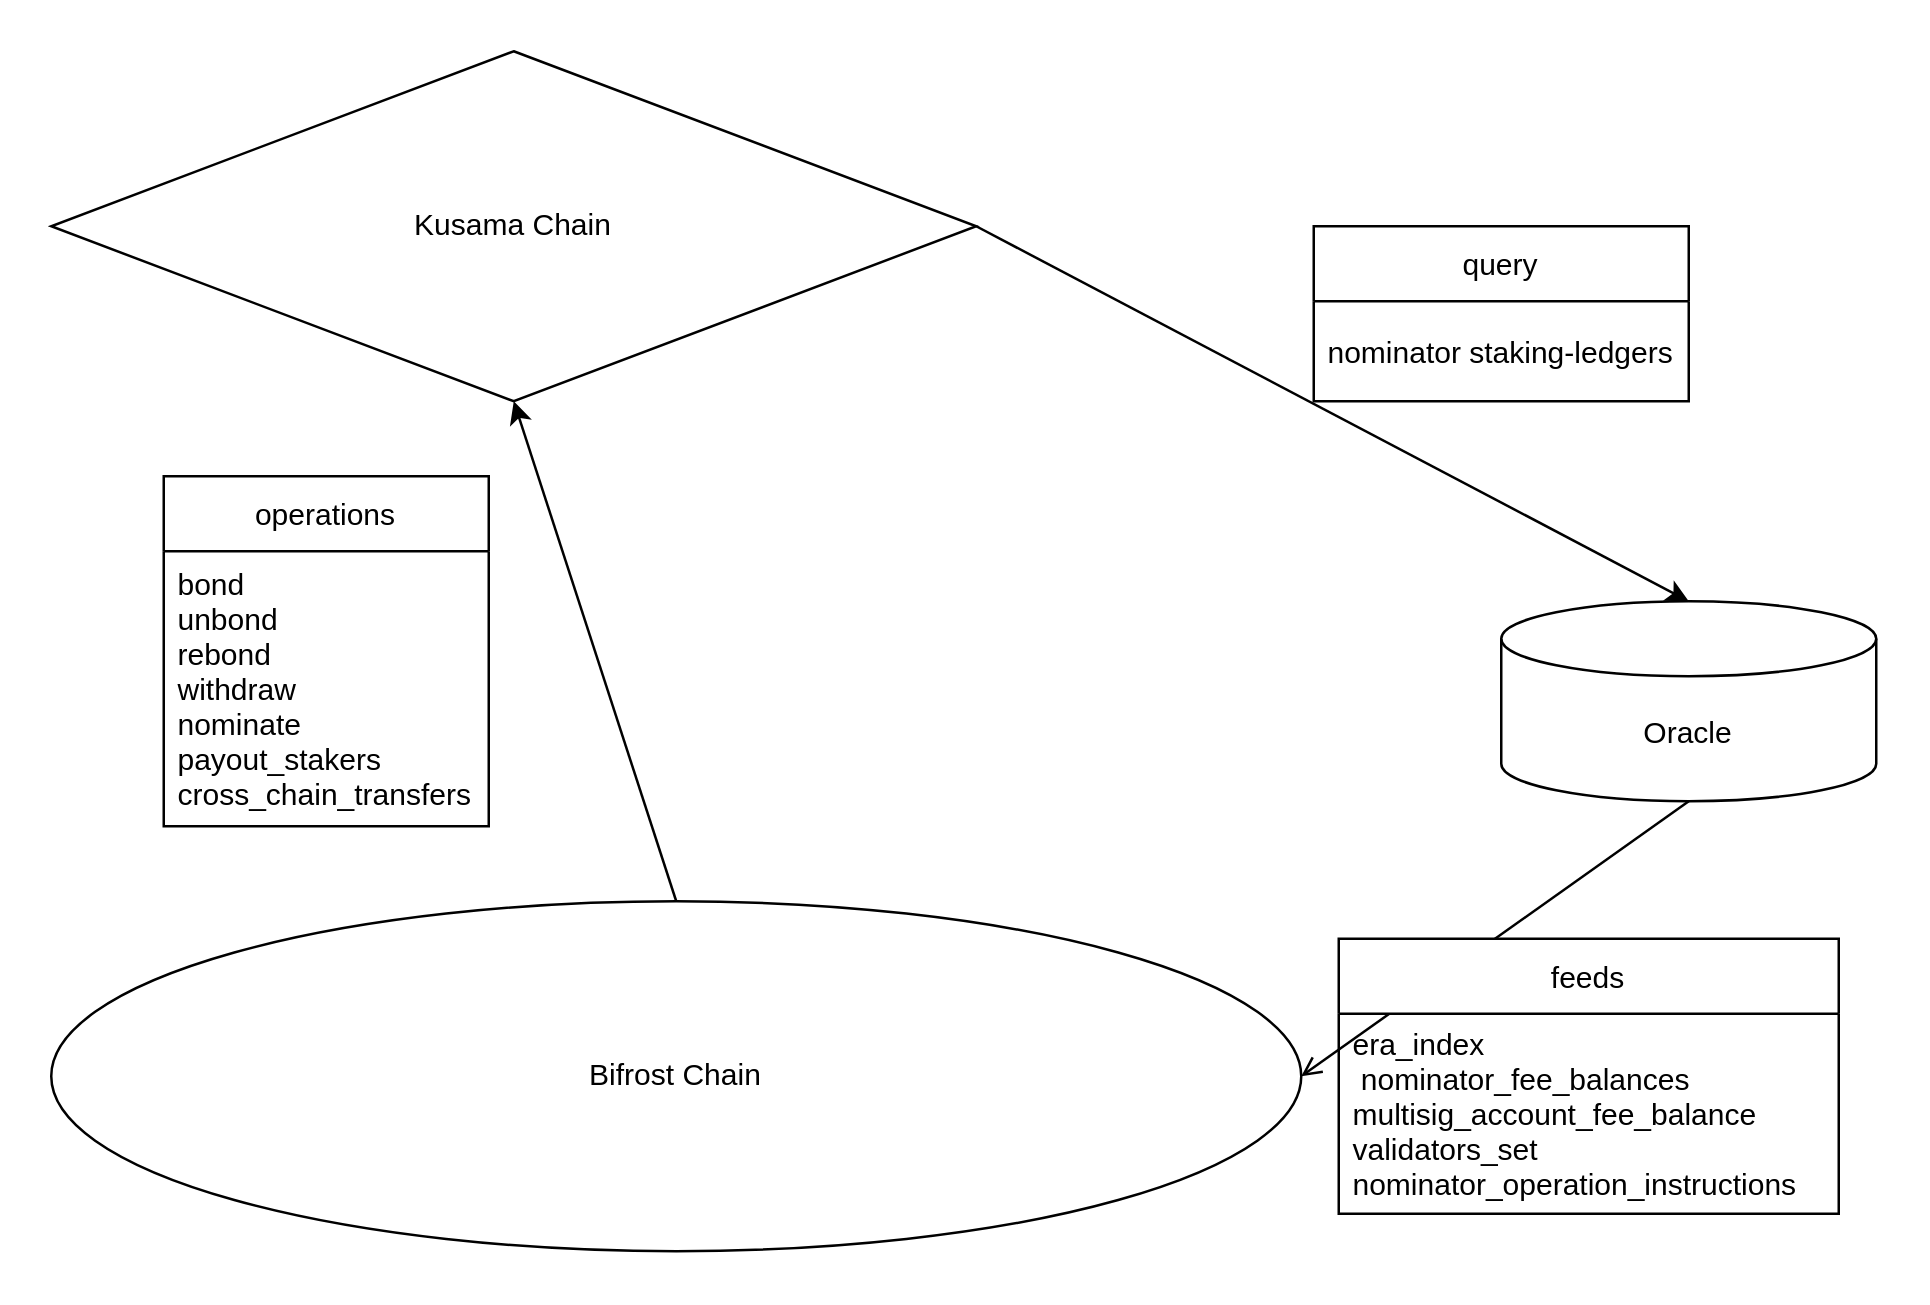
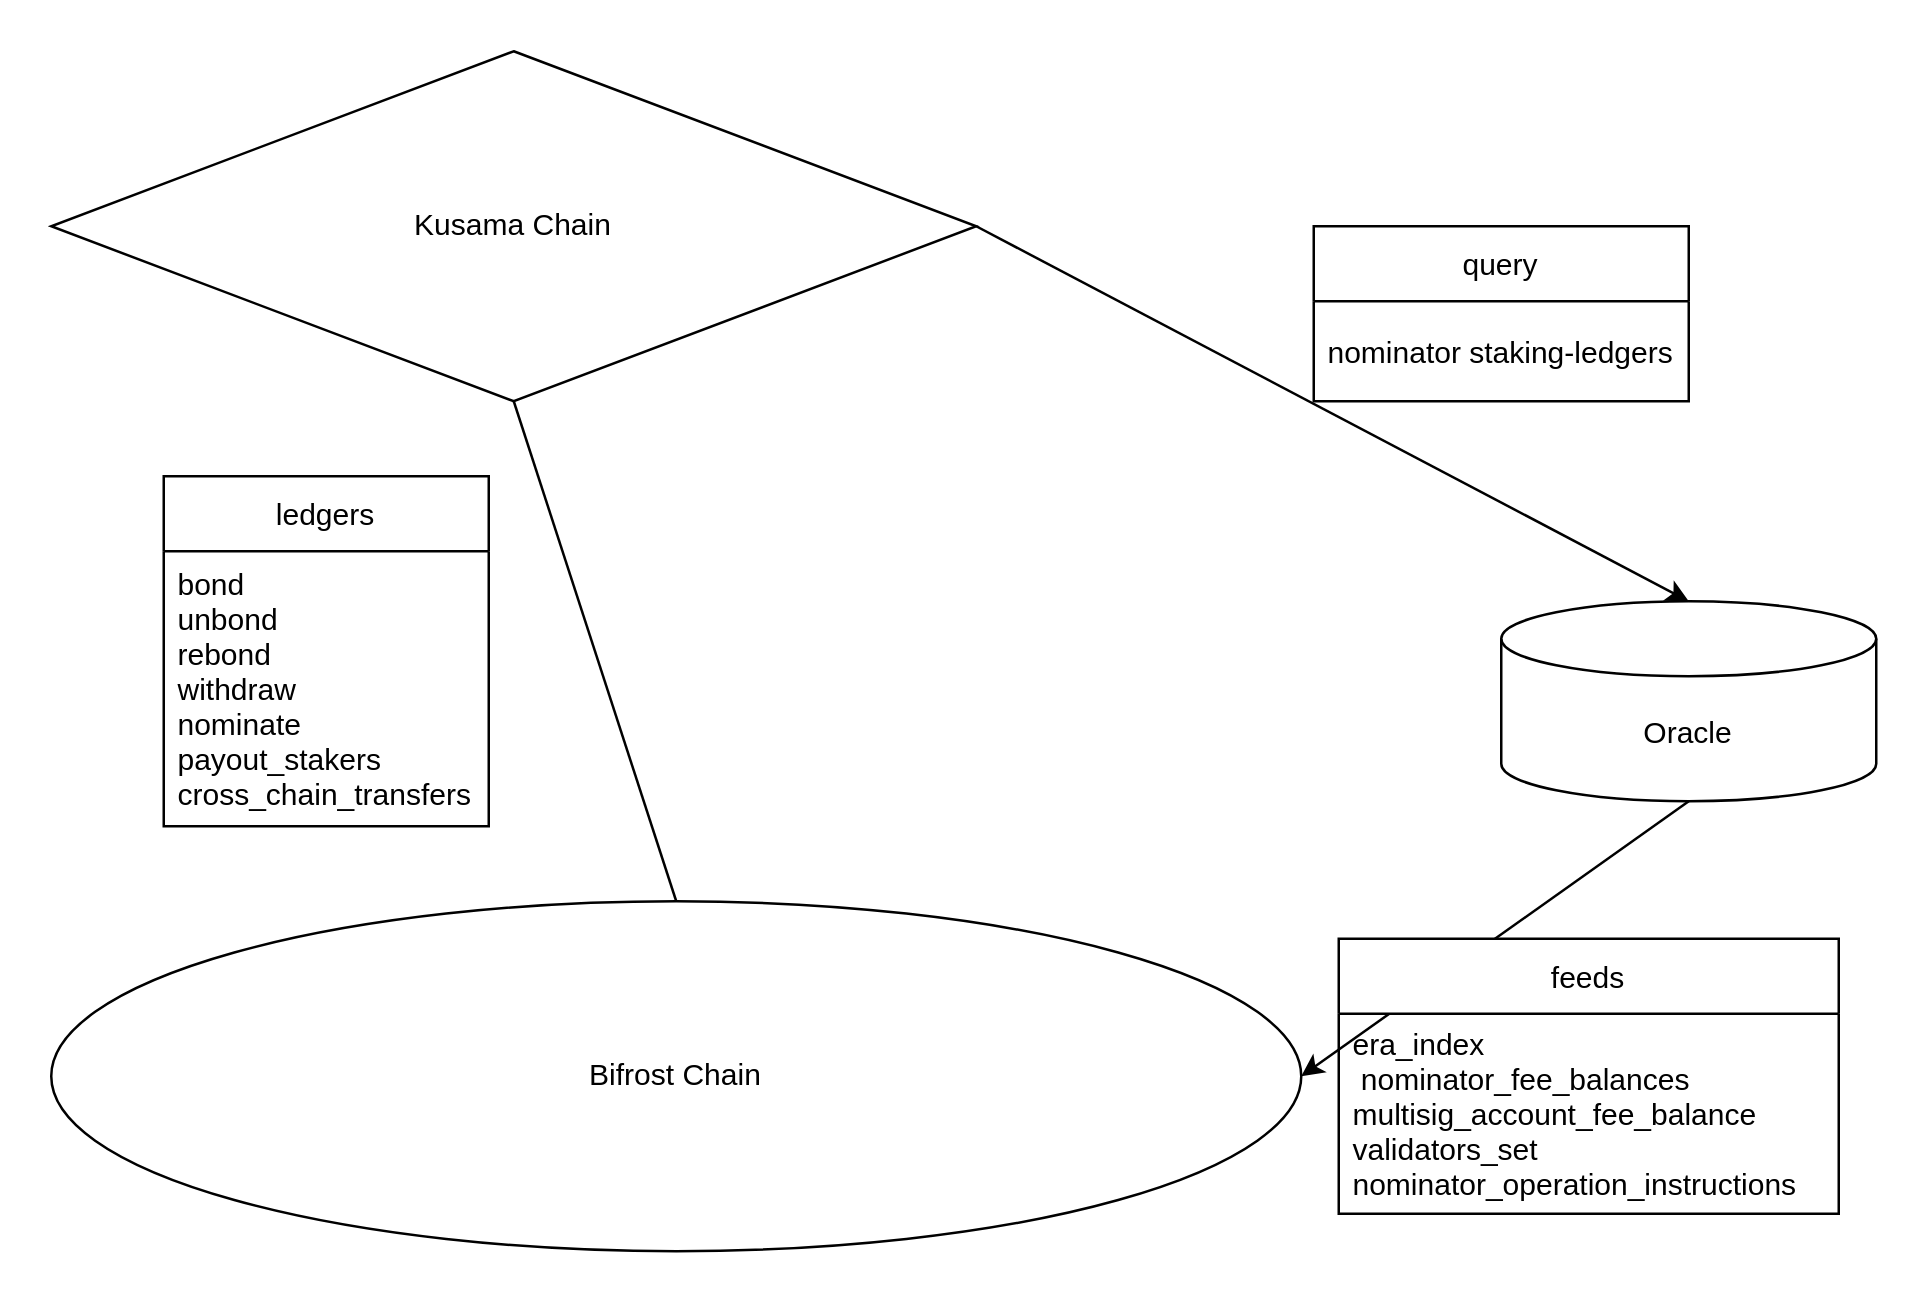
- <mxCell id="11" value="" style="endArrow=classic;html=1;rounded=0;entryX=0.5;entryY=1;entryDx=0;entryDy=0;exitX=0.5;exitY=0;exitDx=0;exitDy=0;" edge="1" parent="1" source="4" target="3"><mxGeometry width="50" height="50" relative="1" as="geometry"><mxPoint x="105" y="360" as="sourcePoint" /><mxPoint x="185" y="200" as="targetPoint" /></mxGeometry></mxCell>
+ <mxCell id="11" value="" style="endArrow=none;html=1;rounded=0;entryX=0.5;entryY=1;entryDx=0;entryDy=0;exitX=0.5;exitY=0;exitDx=0;exitDy=0;" edge="1" parent="1" source="4" target="3"><mxGeometry width="50" height="50" relative="1" as="geometry"><mxPoint x="105" y="360" as="sourcePoint" /><mxPoint x="185" y="200" as="targetPoint" /></mxGeometry></mxCell>
- <mxCell id="12" value="operations" style="swimlane;fontStyle=0;childLayout=stackLayout;horizontal=1;startSize=30;horizontalStack=0;resizeParent=1;resizeParentMax=0;resizeLast=0;collapsible=1;marginBottom=0;" vertex="1" parent="1"><mxGeometry x="65" y="190" width="130" height="140" as="geometry"><mxRectangle x="590" y="410" width="80" height="30" as="alternateBounds" /></mxGeometry></mxCell>
+ <mxCell id="12" value="ledgers" style="swimlane;fontStyle=0;childLayout=stackLayout;horizontal=1;startSize=30;horizontalStack=0;resizeParent=1;resizeParentMax=0;resizeLast=0;collapsible=1;marginBottom=0;" vertex="1" parent="1"><mxGeometry x="65" y="190" width="130" height="140" as="geometry"><mxRectangle x="590" y="410" width="80" height="30" as="alternateBounds" /></mxGeometry></mxCell>
- <mxCell id="6" value="" style="endArrow=open;html=1;rounded=0;exitX=0.5;exitY=1;exitDx=0;exitDy=0;exitPerimeter=0;entryX=1;entryY=0.5;entryDx=0;entryDy=0;" edge="1" parent="1" source="2" target="4"><mxGeometry width="50" height="50" relative="1" as="geometry"><mxPoint x="365" y="290" as="sourcePoint" /><mxPoint x="415" y="240" as="targetPoint" /></mxGeometry></mxCell>
+ <mxCell id="6" value="" style="endArrow=classic;html=1;rounded=0;exitX=0.5;exitY=1;exitDx=0;exitDy=0;exitPerimeter=0;entryX=1;entryY=0.5;entryDx=0;entryDy=0;" edge="1" parent="1" source="2" target="4"><mxGeometry width="50" height="50" relative="1" as="geometry"><mxPoint x="365" y="290" as="sourcePoint" /><mxPoint x="415" y="240" as="targetPoint" /></mxGeometry></mxCell>
